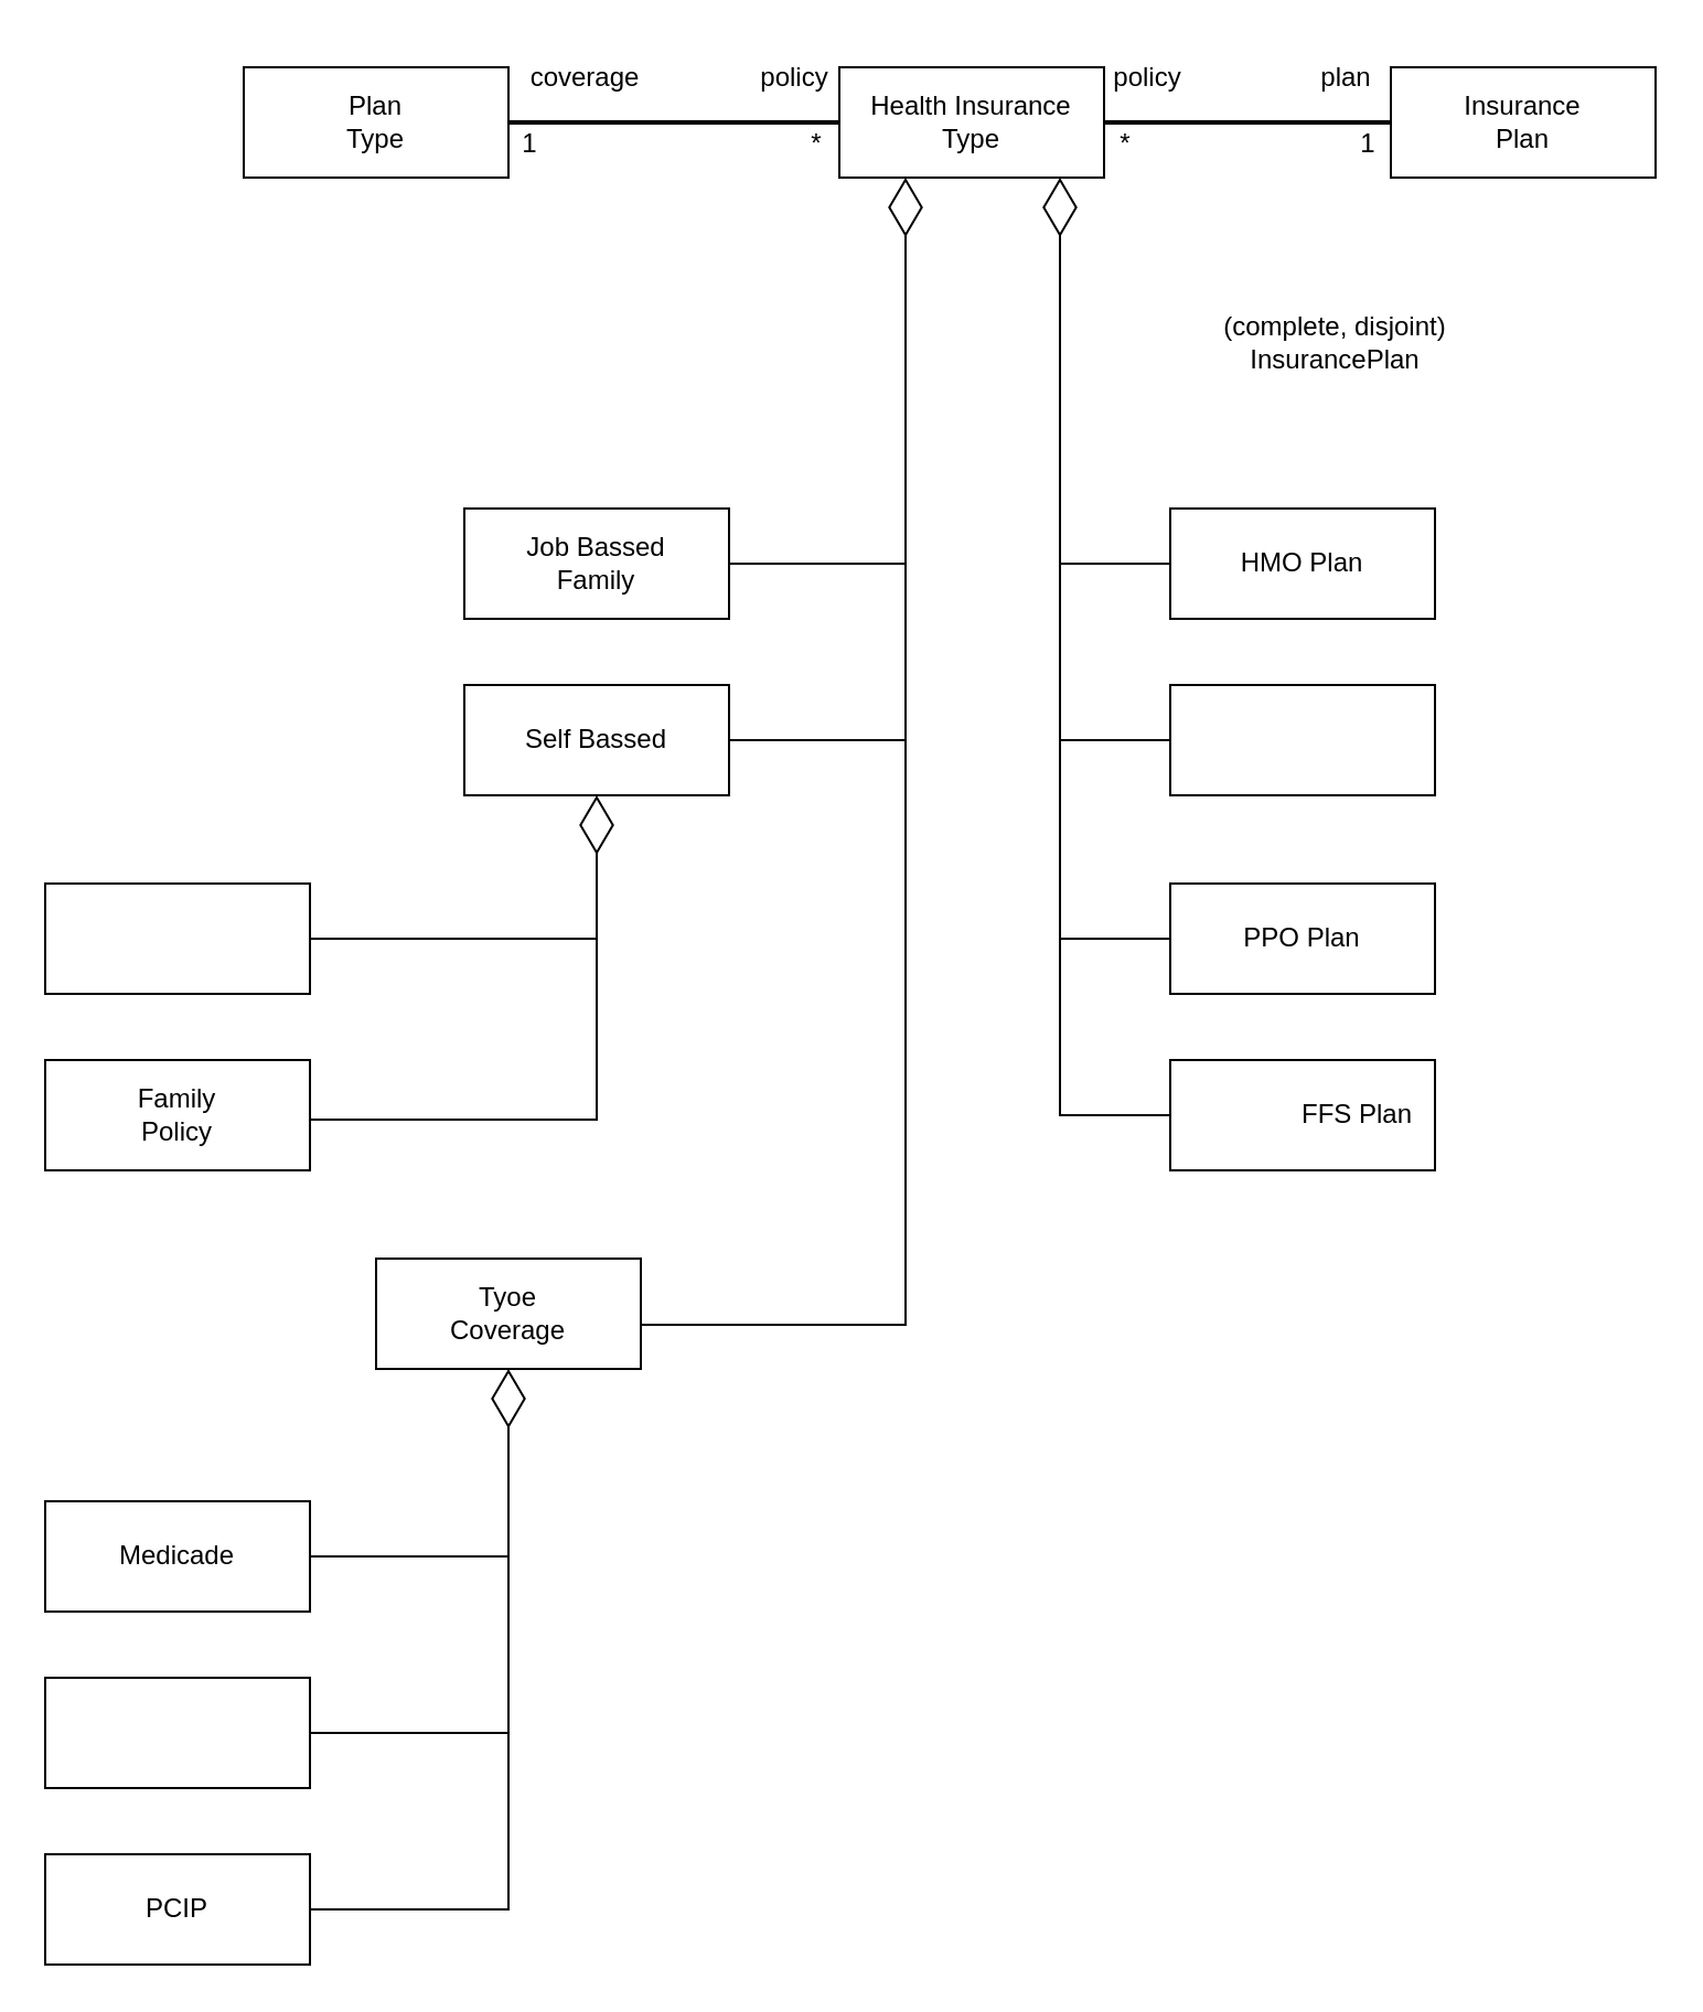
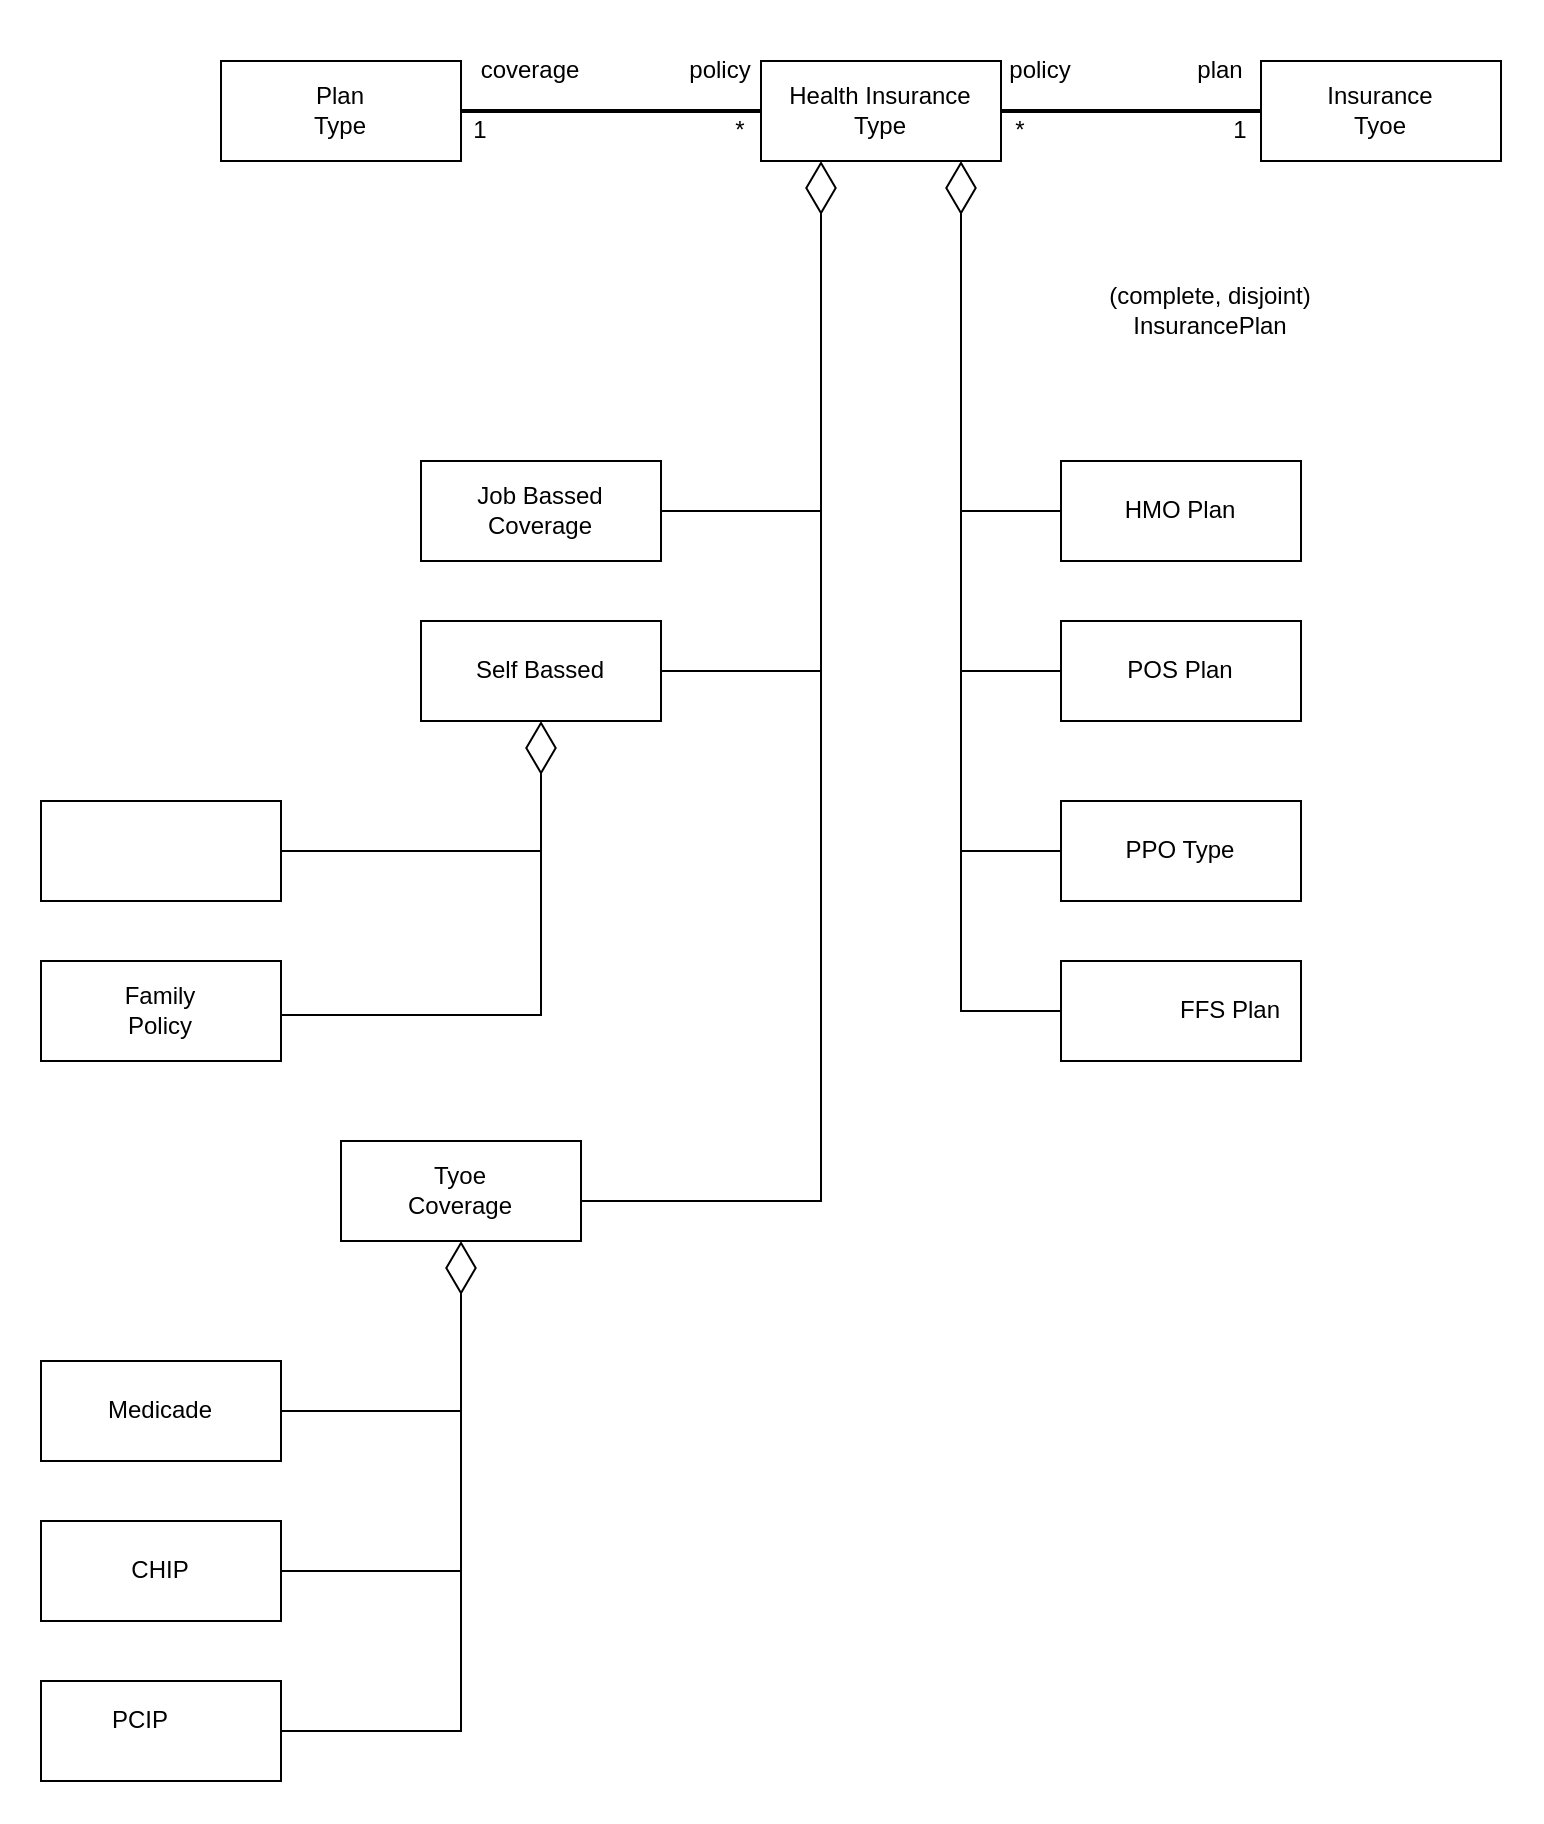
- <mxCell id="7" value="Insurance Plan" style="text;html=1;strokeColor=none;fillColor=none;align=center;verticalAlign=middle;whiteSpace=wrap;rounded=0;" vertex="1" parent="1"><mxGeometry x="660" y="40" width="60" height="30" as="geometry" /></mxCell>
+ <mxCell id="7" value="Insurance Tyoe" style="text;html=1;strokeColor=none;fillColor=none;align=center;verticalAlign=middle;whiteSpace=wrap;rounded=0;" vertex="1" parent="1"><mxGeometry x="660" y="40" width="60" height="30" as="geometry" /></mxCell>
- <mxCell id="26" value="Job Bassed Family" style="text;html=1;strokeColor=none;fillColor=none;align=center;verticalAlign=middle;whiteSpace=wrap;rounded=0;" vertex="1" parent="1"><mxGeometry x="235" y="240" width="70" height="30" as="geometry" /></mxCell>
+ <mxCell id="26" value="Job Bassed Coverage" style="text;html=1;strokeColor=none;fillColor=none;align=center;verticalAlign=middle;whiteSpace=wrap;rounded=0;" vertex="1" parent="1"><mxGeometry x="235" y="240" width="70" height="30" as="geometry" /></mxCell>
+ <mxCell id="27" value="POS Plan" style="text;html=1;strokeColor=none;fillColor=none;align=center;verticalAlign=middle;whiteSpace=wrap;rounded=0;" vertex="1" parent="1"><mxGeometry x="560" y="320" width="60" height="30" as="geometry" /></mxCell>
- <mxCell id="30" value="PPO Plan" style="text;html=1;strokeColor=none;fillColor=none;align=center;verticalAlign=middle;whiteSpace=wrap;rounded=0;" vertex="1" parent="1"><mxGeometry x="560" y="410" width="60" height="30" as="geometry" /></mxCell>
+ <mxCell id="30" value="PPO Type" style="text;html=1;strokeColor=none;fillColor=none;align=center;verticalAlign=middle;whiteSpace=wrap;rounded=0;" vertex="1" parent="1"><mxGeometry x="560" y="410" width="60" height="30" as="geometry" /></mxCell>
+ <mxCell id="21" value="CHIP" style="text;html=1;strokeColor=none;fillColor=none;align=center;verticalAlign=middle;whiteSpace=wrap;rounded=0;" vertex="1" parent="1"><mxGeometry x="50" y="770" width="60" height="30" as="geometry" /></mxCell>
- <mxCell id="20" value="PCIP" style="text;html=1;strokeColor=none;fillColor=none;align=center;verticalAlign=middle;whiteSpace=wrap;rounded=0;" vertex="1" parent="1"><mxGeometry x="50" y="850" width="60" height="30" as="geometry" /></mxCell>
+ <mxCell id="20" value="PCIP" style="text;html=1;strokeColor=none;fillColor=none;align=center;verticalAlign=middle;whiteSpace=wrap;rounded=0;" vertex="1" parent="1"><mxGeometry x="40" y="845" width="60" height="30" as="geometry" /></mxCell>
